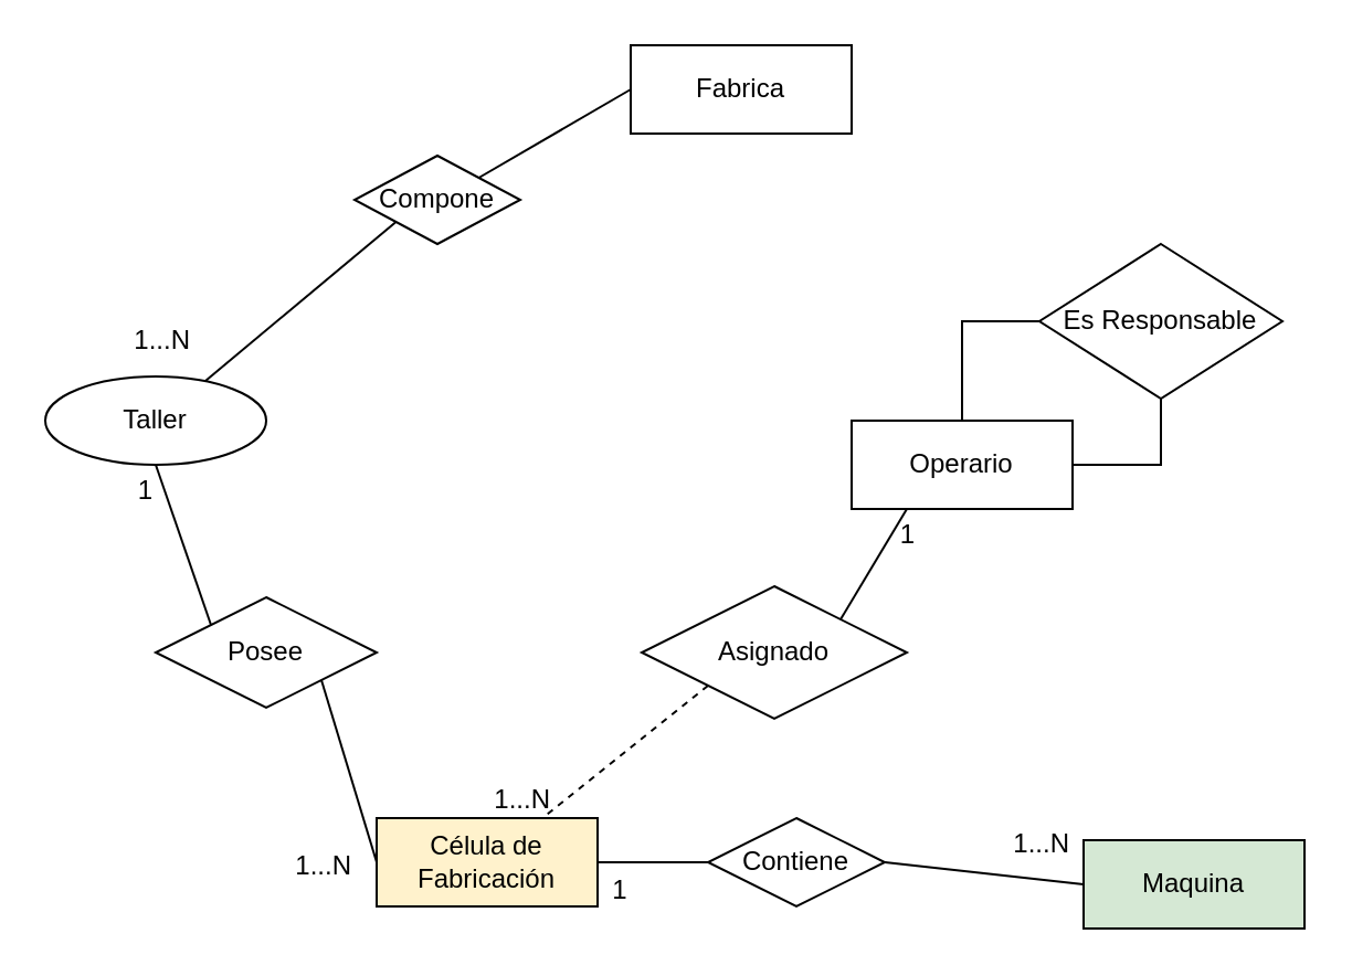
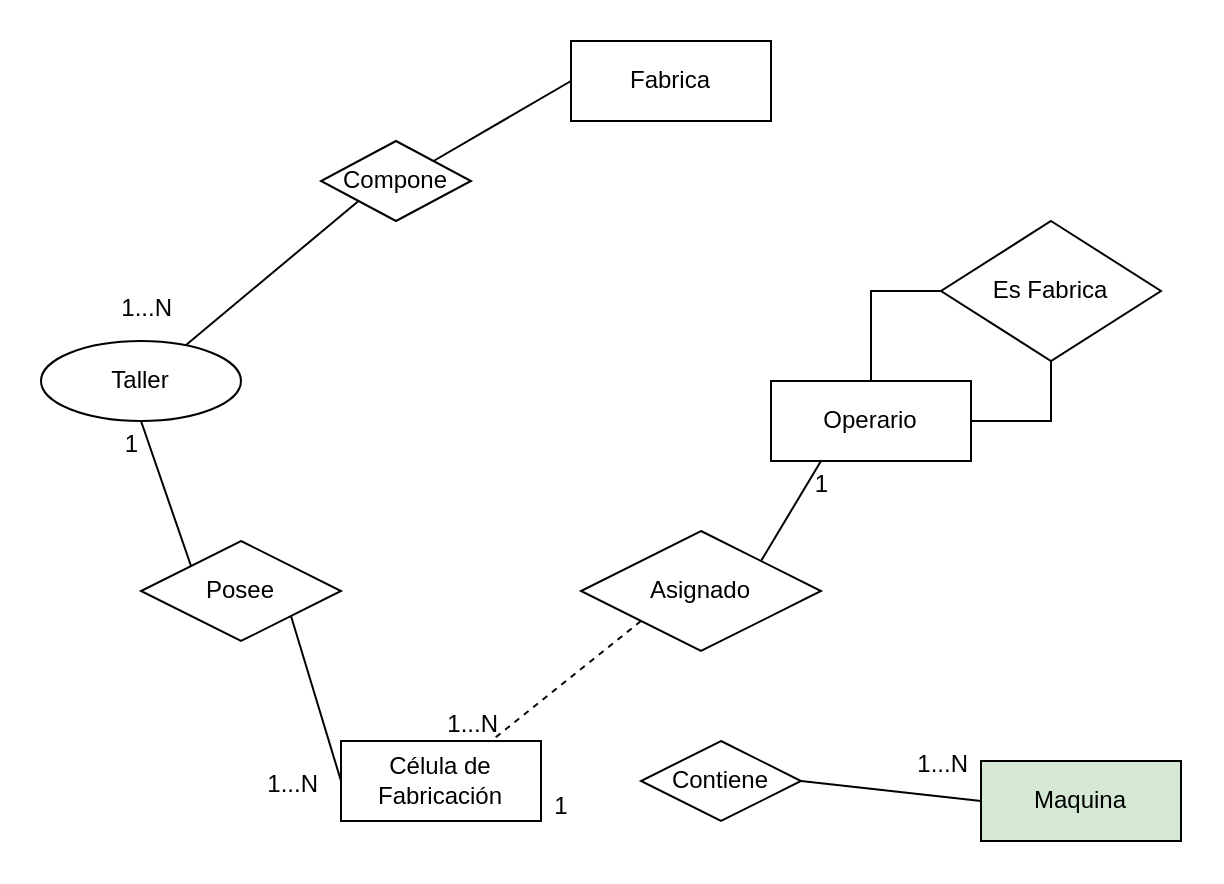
- <mxCell id="27" value="Es Responsable" style="shape=rhombus;perimeter=rhombusPerimeter;whiteSpace=wrap;html=1;align=center;" vertex="1" parent="1"><mxGeometry x="470" y="110" width="110" height="70" as="geometry" /></mxCell>
+ <mxCell id="27" value="Es Fabrica" style="shape=rhombus;perimeter=rhombusPerimeter;whiteSpace=wrap;html=1;align=center;" vertex="1" parent="1"><mxGeometry x="470" y="110" width="110" height="70" as="geometry" /></mxCell>
- <mxCell id="4" value="Célula de Fabricación" style="whiteSpace=wrap;html=1;align=center;fillColor=#fff2cc;" vertex="1" parent="1"><mxGeometry x="170" y="370" width="100" height="40" as="geometry" /></mxCell>
+ <mxCell id="4" value="Célula de Fabricación" style="whiteSpace=wrap;html=1;align=center;" vertex="1" parent="1"><mxGeometry x="170" y="370" width="100" height="40" as="geometry" /></mxCell>
- <mxCell id="3" value="" style="edgeStyle=orthogonalEdgeStyle;rounded=0;orthogonalLoop=1;jettySize=auto;html=1;endArrow=none;endFill=0;" edge="1" parent="1" source="4" target="18"><mxGeometry relative="1" as="geometry" /></mxCell>
